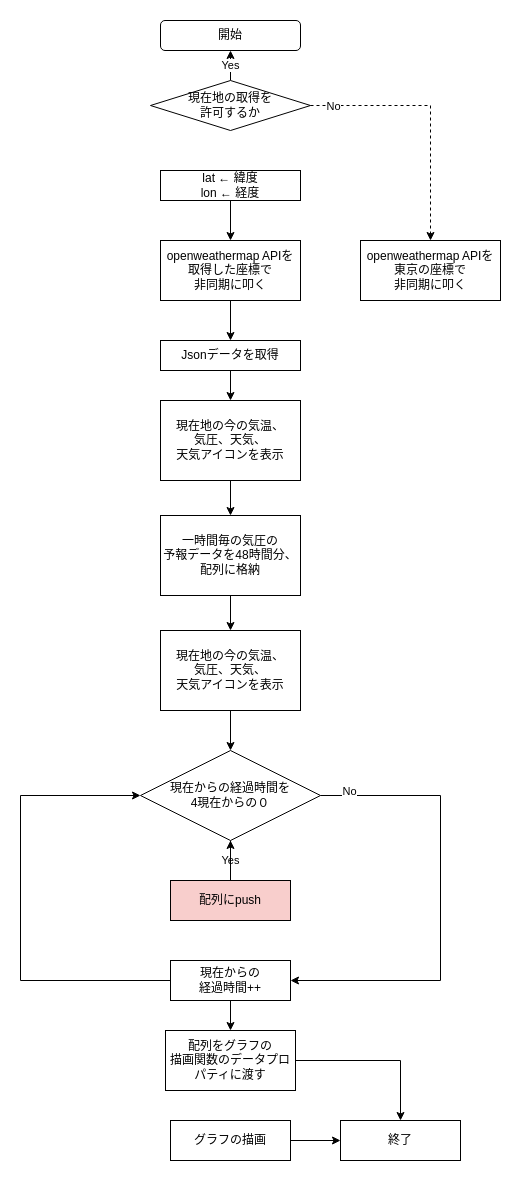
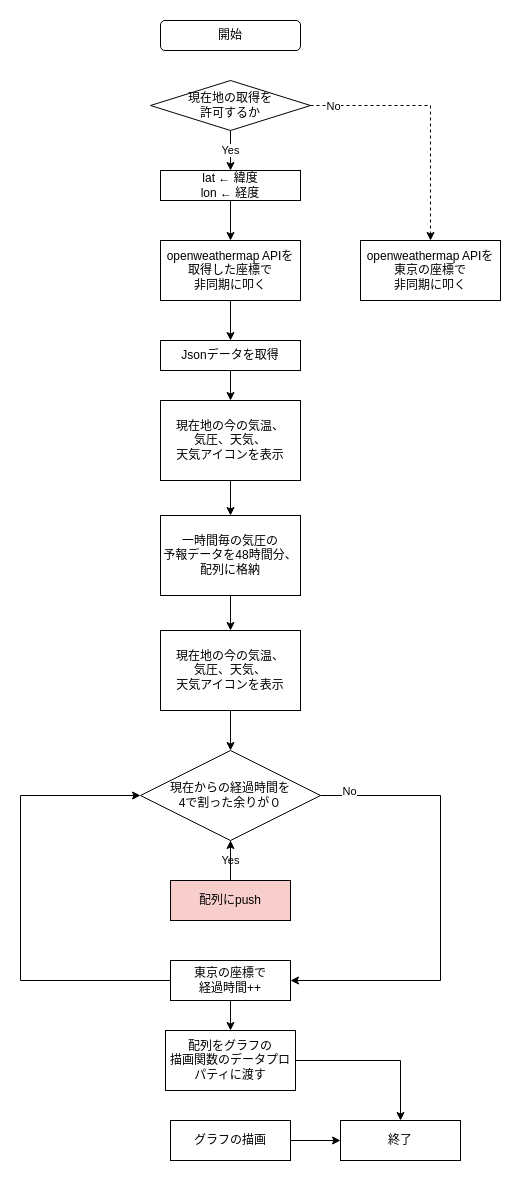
- <mxCell id="5" value="Yes" style="edgeStyle=orthogonalEdgeStyle;rounded=0;orthogonalLoop=1;jettySize=auto;html=1;" parent="1" source="6" target="2" edge="1"><mxGeometry relative="1" as="geometry" /></mxCell>
+ <mxCell id="5" value="Yes" style="edgeStyle=orthogonalEdgeStyle;rounded=0;orthogonalLoop=1;jettySize=auto;html=1;entryX=0.5;entryY=0;entryDx=0;entryDy=0;" parent="1" source="6" target="8" edge="1"><mxGeometry relative="1" as="geometry" /></mxCell>
- <mxCell id="22" value="現在からの経過時間を&lt;br&gt;4現在からの０" style="rhombus;whiteSpace=wrap;html=1;" parent="1" vertex="1"><mxGeometry x="140" y="750" width="180" height="90" as="geometry" /></mxCell>
+ <mxCell id="22" value="現在からの経過時間を&lt;br&gt;4で割った余りが０" style="rhombus;whiteSpace=wrap;html=1;" parent="1" vertex="1"><mxGeometry x="140" y="750" width="180" height="90" as="geometry" /></mxCell>
- <mxCell id="27" value="現在からの&lt;br&gt;経過時間++" style="rounded=0;whiteSpace=wrap;html=1;" parent="1" vertex="1"><mxGeometry x="170" y="960" width="120" height="40" as="geometry" /></mxCell>
+ <mxCell id="27" value="東京の座標で&lt;br&gt;経過時間++" style="rounded=0;whiteSpace=wrap;html=1;" parent="1" vertex="1"><mxGeometry x="170" y="960" width="120" height="40" as="geometry" /></mxCell>
